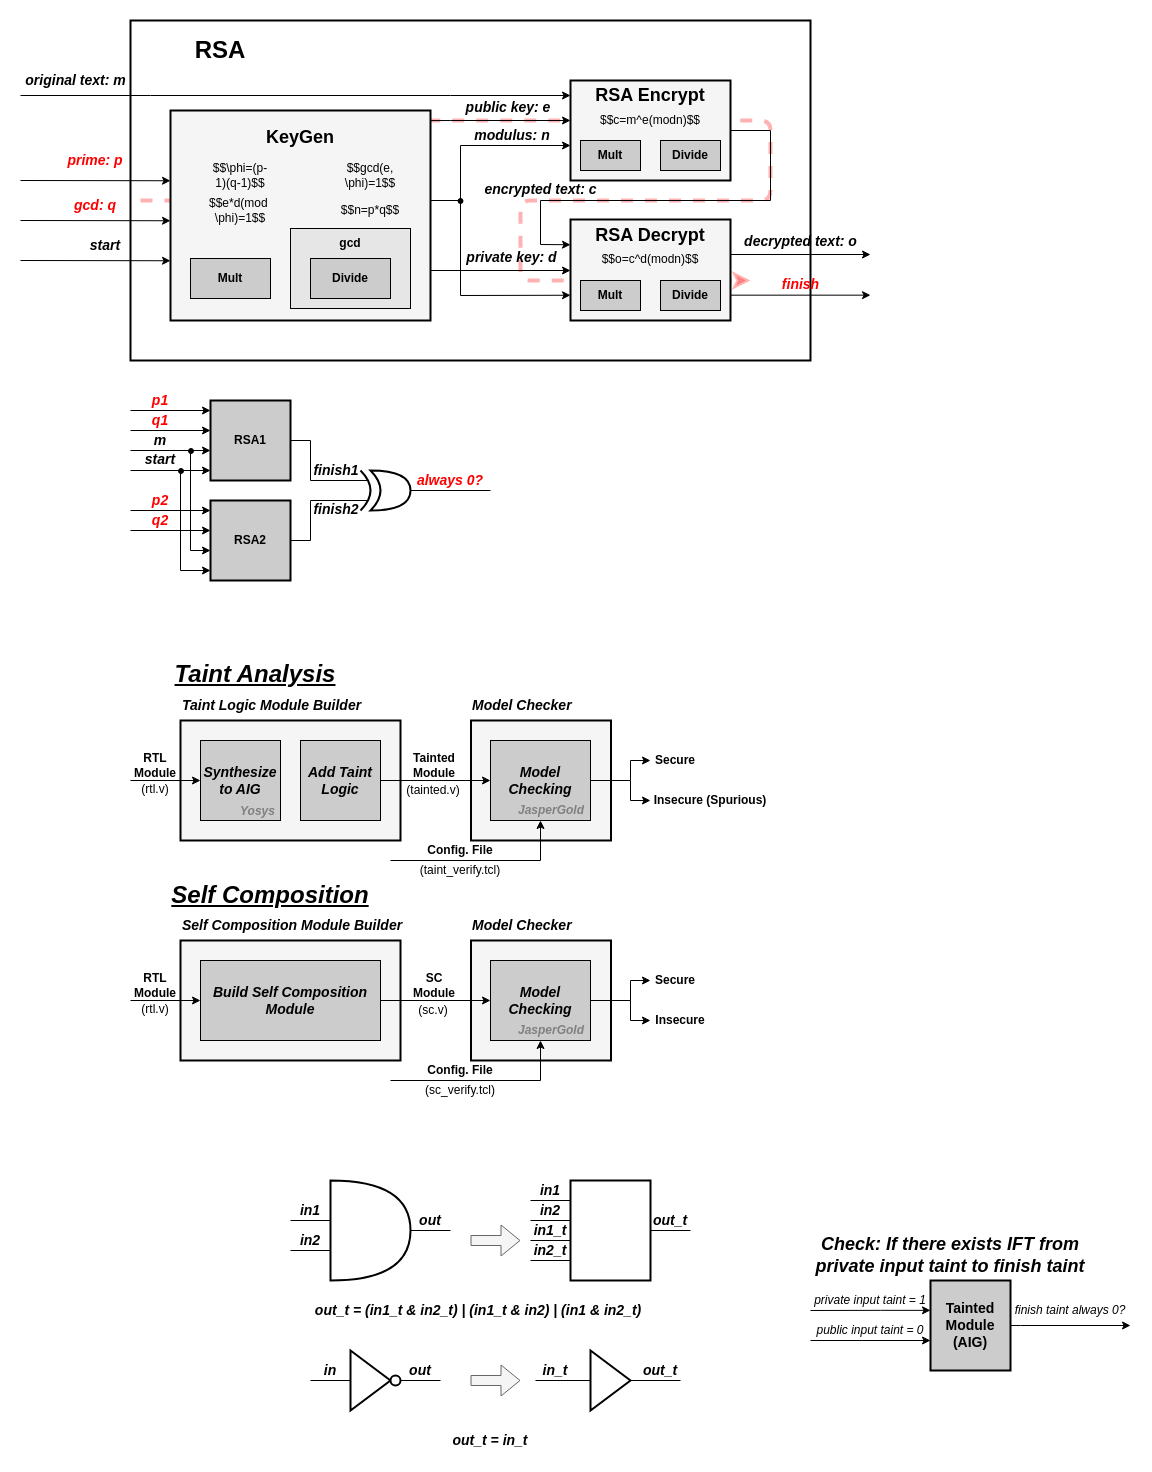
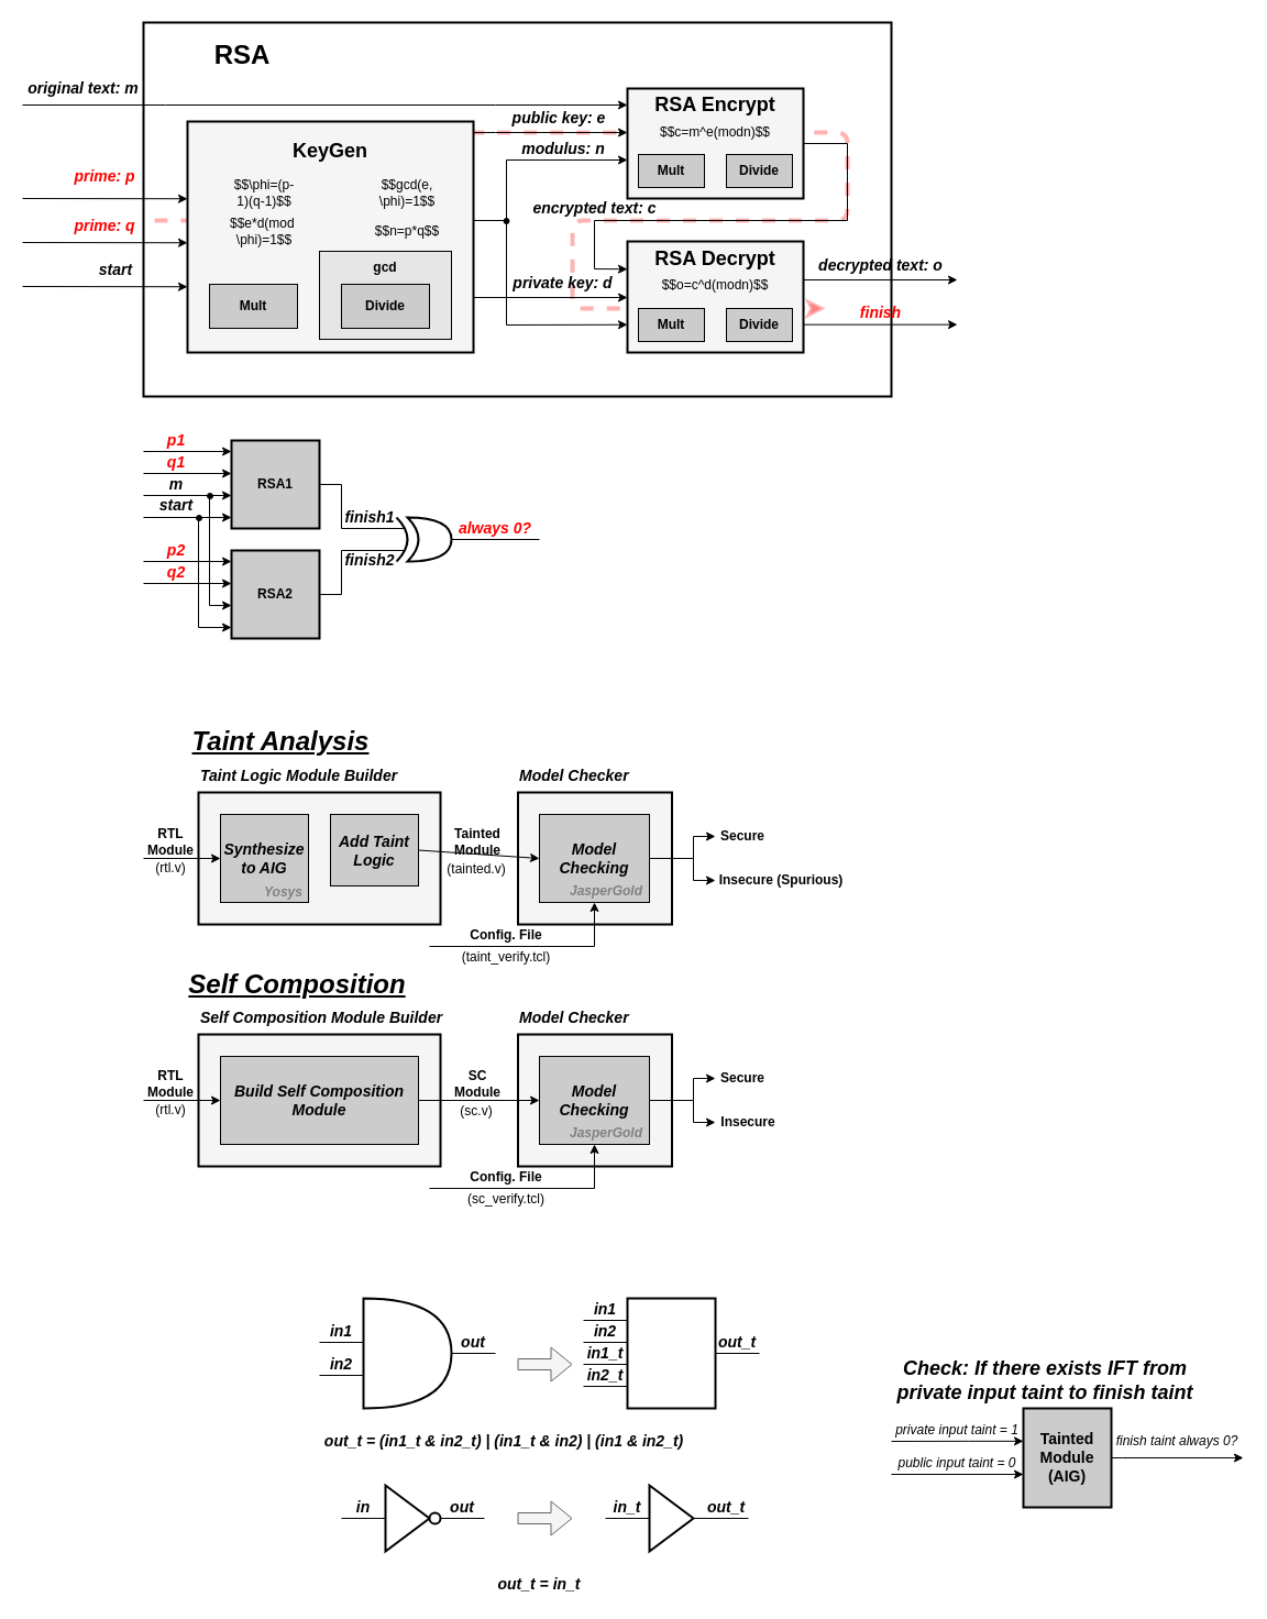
- <mxCell id="18" value="&lt;b&gt;&lt;i&gt;&lt;font color=&quot;#ff0000&quot; style=&quot;font-size: 14px;&quot;&gt;gcd: q&lt;/font&gt;&lt;/i&gt;&lt;/b&gt;" style="text;html=1;strokeColor=none;fillColor=none;align=center;verticalAlign=middle;whiteSpace=wrap;rounded=0;" vertex="1" parent="1"><mxGeometry x="60" y="190" width="70" height="30" as="geometry" /></mxCell>
+ <mxCell id="18" value="&lt;b&gt;&lt;i&gt;&lt;font color=&quot;#ff0000&quot; style=&quot;font-size: 14px;&quot;&gt;prime: q&lt;/font&gt;&lt;/i&gt;&lt;/b&gt;" style="text;html=1;strokeColor=none;fillColor=none;align=center;verticalAlign=middle;whiteSpace=wrap;rounded=0;" vertex="1" parent="1"><mxGeometry x="60" y="190" width="70" height="30" as="geometry" /></mxCell>
- <mxCell id="77" value="&lt;b&gt;&lt;font size=&quot;1&quot; color=&quot;#000000&quot;&gt;&lt;i style=&quot;font-size: 14px;&quot;&gt;Add Taint Logic&lt;/i&gt;&lt;/font&gt;&lt;/b&gt;" style="rounded=0;whiteSpace=wrap;html=1;fillColor=#CCCCCC;strokeColor=#000000;fontColor=#333333;" vertex="1" parent="1"><mxGeometry x="300" y="740" width="80" height="80" as="geometry" /></mxCell>
+ <mxCell id="77" value="&lt;b&gt;&lt;font size=&quot;1&quot; color=&quot;#000000&quot;&gt;&lt;i style=&quot;font-size: 14px;&quot;&gt;Add Taint Logic&lt;/i&gt;&lt;/font&gt;&lt;/b&gt;" style="rounded=0;whiteSpace=wrap;html=1;fillColor=#CCCCCC;strokeColor=#000000;fontColor=#333333;" vertex="1" parent="1"><mxGeometry x="300" y="740" width="80" height="65" as="geometry" /></mxCell>
- <mxCell id="132" value="&lt;b style=&quot;&quot;&gt;&lt;i style=&quot;&quot;&gt;&lt;font style=&quot;font-size: 14px;&quot;&gt;out_t = (in1_t &amp;amp; in2_t) | (in1_t &amp;amp; in2) | (in1 &amp;amp; in2_t)&amp;nbsp;&lt;/font&gt;&lt;/i&gt;&lt;/b&gt;" style="text;html=1;strokeColor=none;fillColor=none;align=center;verticalAlign=middle;whiteSpace=wrap;rounded=0;" vertex="1" parent="1"><mxGeometry x="310" y="1300" width="340" height="20" as="geometry" /></mxCell>
+ <mxCell id="132" value="&lt;b style=&quot;&quot;&gt;&lt;i style=&quot;&quot;&gt;&lt;font style=&quot;font-size: 14px;&quot;&gt;out_t = (in1_t &amp;amp; in2_t) | (in1_t &amp;amp; in2) | (in1 &amp;amp; in2_t)&amp;nbsp;&lt;/font&gt;&lt;/i&gt;&lt;/b&gt;" style="text;html=1;strokeColor=none;fillColor=none;align=center;verticalAlign=middle;whiteSpace=wrap;rounded=0;" vertex="1" parent="1"><mxGeometry x="290" y="1300" width="340" height="20" as="geometry" /></mxCell>
- <mxCell id="142" value="&lt;span style=&quot;font-size: 14px;&quot;&gt;&lt;b style=&quot;&quot;&gt;&lt;i style=&quot;&quot;&gt;in_t&lt;/i&gt;&lt;/b&gt;&lt;/span&gt;" style="text;html=1;strokeColor=none;fillColor=none;align=center;verticalAlign=middle;whiteSpace=wrap;rounded=0;" vertex="1" parent="1"><mxGeometry x="535" y="1360" width="40" height="20" as="geometry" /></mxCell>
+ <mxCell id="142" value="&lt;span style=&quot;font-size: 14px;&quot;&gt;&lt;b style=&quot;&quot;&gt;&lt;i style=&quot;&quot;&gt;in_t&lt;/i&gt;&lt;/b&gt;&lt;/span&gt;" style="text;html=1;strokeColor=none;fillColor=none;align=center;verticalAlign=middle;whiteSpace=wrap;rounded=0;" vertex="1" parent="1"><mxGeometry x="550" y="1360" width="40" height="20" as="geometry" /></mxCell>
